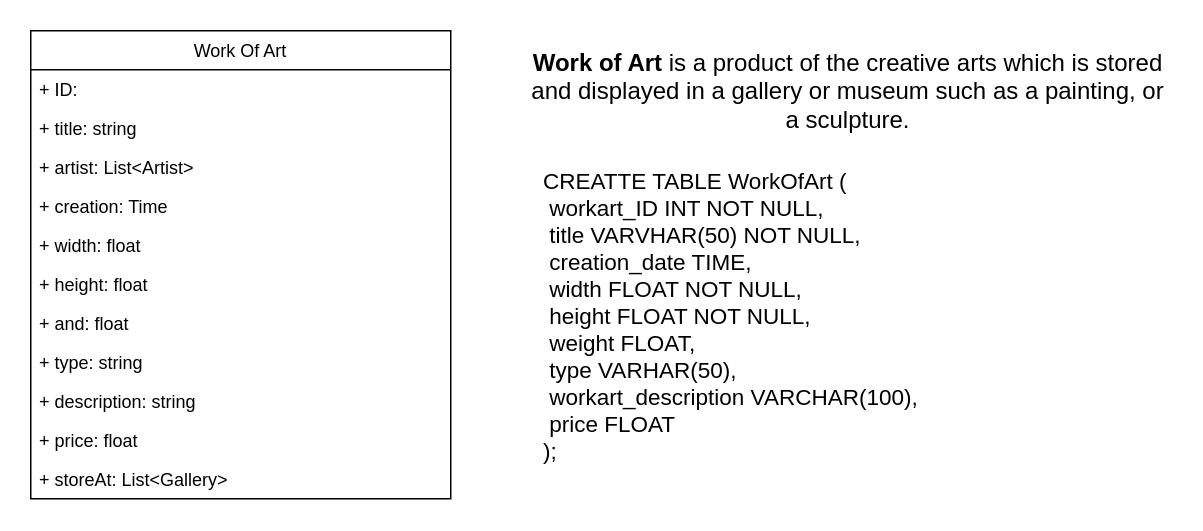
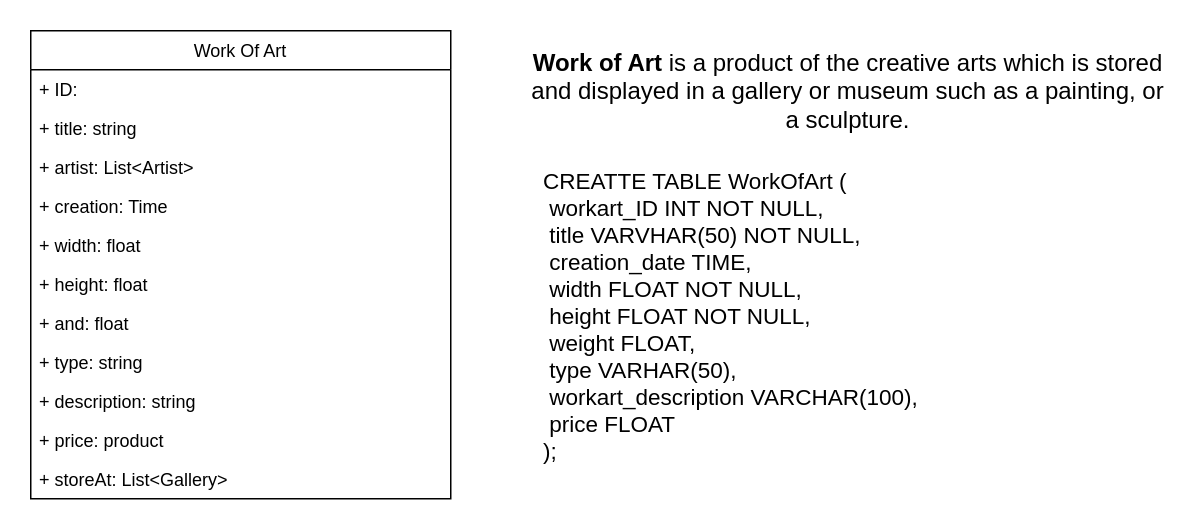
- <mxCell id="12" value="+ price: float" style="text;strokeColor=none;fillColor=none;align=left;verticalAlign=top;spacingLeft=4;spacingRight=4;overflow=hidden;rotatable=0;points=[[0,0.5],[1,0.5]];portConstraint=eastwest;" vertex="1" parent="2"><mxGeometry y="260" width="280" height="26" as="geometry" /></mxCell>
+ <mxCell id="12" value="+ price: product" style="text;strokeColor=none;fillColor=none;align=left;verticalAlign=top;spacingLeft=4;spacingRight=4;overflow=hidden;rotatable=0;points=[[0,0.5],[1,0.5]];portConstraint=eastwest;" vertex="1" parent="2"><mxGeometry y="260" width="280" height="26" as="geometry" /></mxCell>
